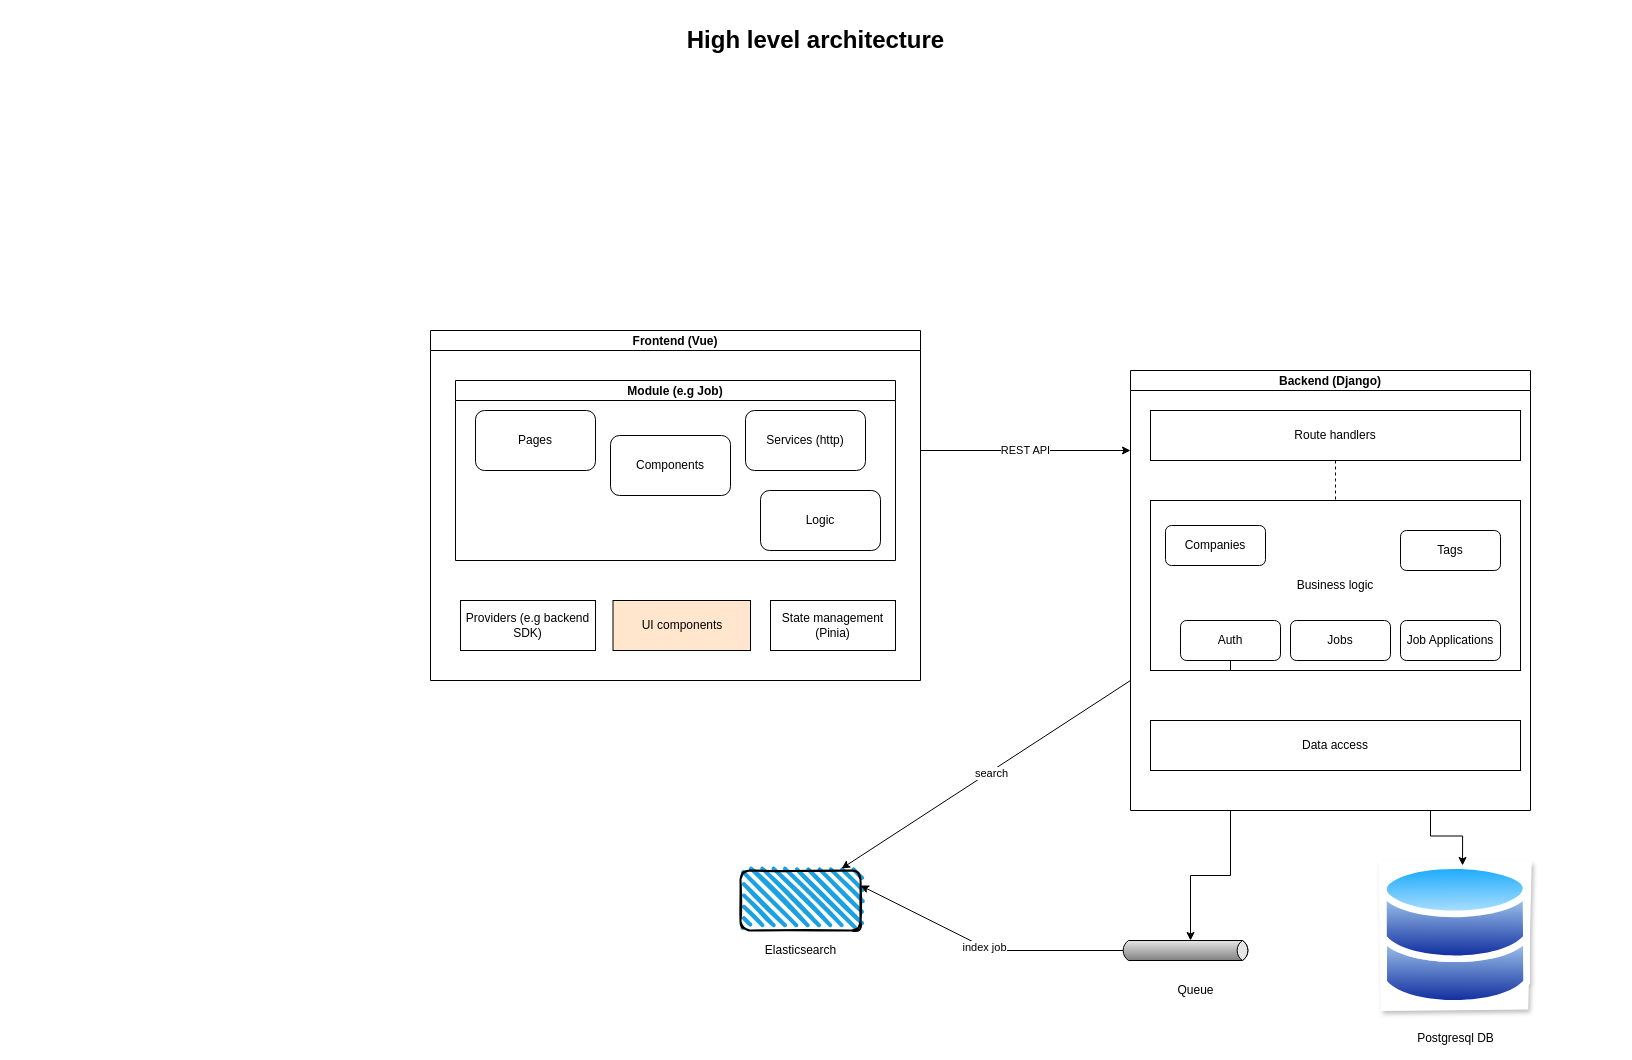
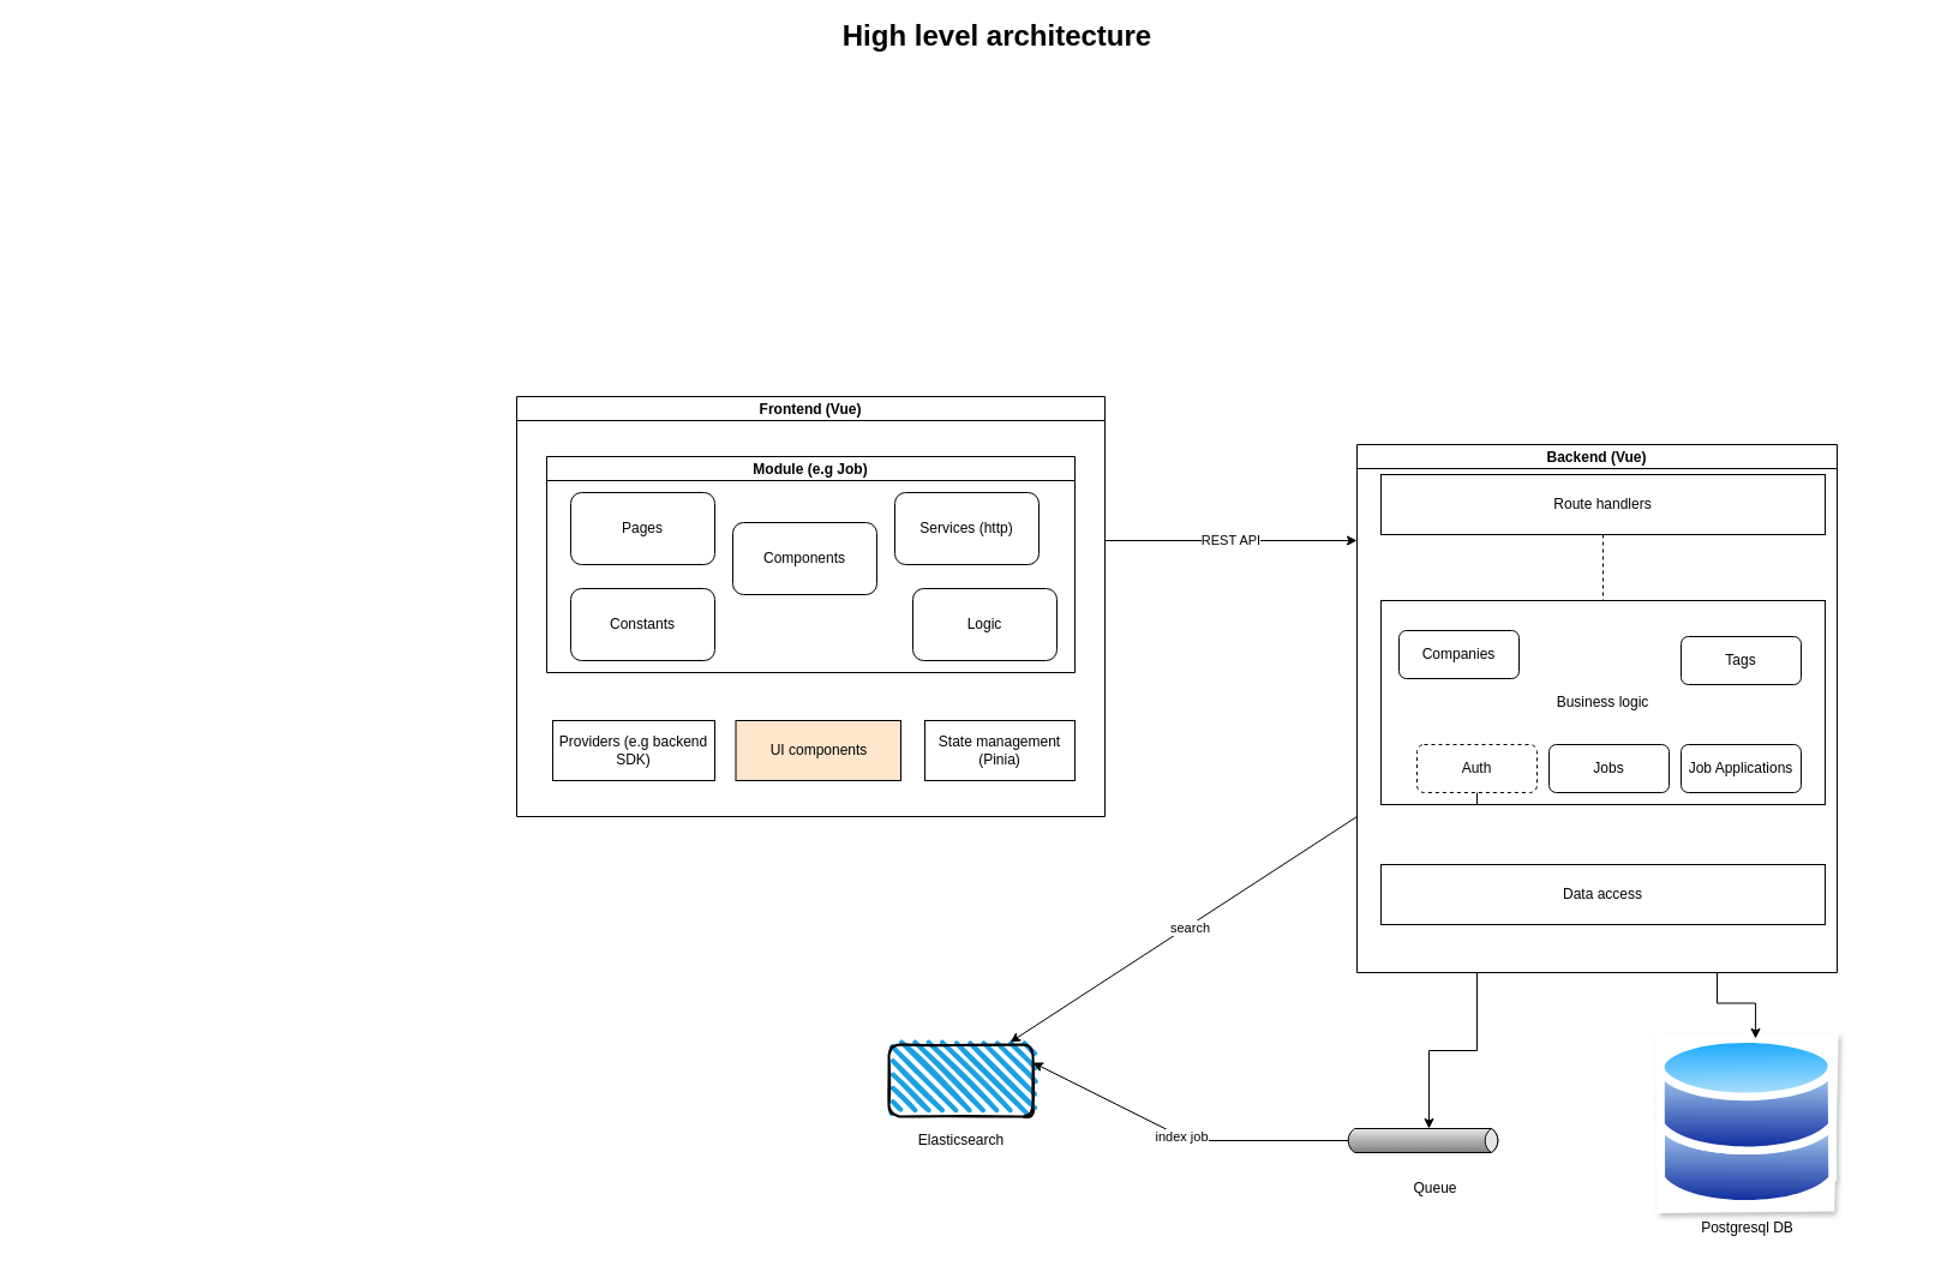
- <mxCell id="2" value="High level architecture" style="text;strokeColor=none;fillColor=none;html=1;fontSize=24;fontStyle=1;verticalAlign=middle;align=center;" parent="1" vertex="1"><mxGeometry x="20" y="20" width="1590" height="40" as="geometry" /></mxCell>
+ <mxCell id="2" value="High level architecture" style="text;strokeColor=none;fillColor=none;html=1;fontSize=24;fontStyle=1;verticalAlign=middle;align=center;" parent="1" vertex="1"><mxGeometry x="35" y="10" width="1590" height="40" as="geometry" /></mxCell>
- <mxCell id="4" value="Backend (Django)" style="swimlane;startSize=20;horizontal=1;containerType=tree;" parent="1" vertex="1"><mxGeometry x="1130" y="370" width="400" height="440" as="geometry" /></mxCell>
+ <mxCell id="4" value="Backend (Vue)" style="swimlane;startSize=20;horizontal=1;containerType=tree;" parent="1" vertex="1"><mxGeometry x="1130" y="370" width="400" height="440" as="geometry" /></mxCell>
- <mxCell id="5" value="Route handlers" style="whiteSpace=wrap;html=1;treeFolding=1;treeMoving=1;newEdgeStyle={&quot;edgeStyle&quot;:&quot;elbowEdgeStyle&quot;,&quot;startArrow&quot;:&quot;none&quot;,&quot;endArrow&quot;:&quot;none&quot;};" parent="4" vertex="1"><mxGeometry x="20" y="40" width="370" height="50" as="geometry" /></mxCell>
+ <mxCell id="5" value="Route handlers" style="whiteSpace=wrap;html=1;treeFolding=1;treeMoving=1;newEdgeStyle={&quot;edgeStyle&quot;:&quot;elbowEdgeStyle&quot;,&quot;startArrow&quot;:&quot;none&quot;,&quot;endArrow&quot;:&quot;none&quot;};" parent="4" vertex="1"><mxGeometry x="20" y="25" width="370" height="50" as="geometry" /></mxCell>
+ <mxCell id="32" value="Constants" style="rounded=1;whiteSpace=wrap;html=1;" parent="28" vertex="1"><mxGeometry x="20" y="110" width="120" height="60" as="geometry" /></mxCell>
- <mxCell id="10" value="Auth" style="rounded=1;whiteSpace=wrap;html=1;" parent="4" vertex="1"><mxGeometry x="50" y="250" width="100" height="40" as="geometry" /></mxCell>
+ <mxCell id="10" value="Auth" style="rounded=1;whiteSpace=wrap;html=1;dashed=1;" parent="4" vertex="1"><mxGeometry x="50" y="250" width="100" height="40" as="geometry" /></mxCell>
- <mxCell id="16" value="Postgresql DB" style="text;html=1;align=center;verticalAlign=middle;resizable=0;points=[];autosize=1;strokeColor=none;fillColor=none;" parent="1" vertex="1"><mxGeometry x="1405" y="1023" width="100" height="30" as="geometry" /></mxCell>
+ <mxCell id="16" value="Postgresql DB" style="text;html=1;align=center;verticalAlign=middle;resizable=0;points=[];autosize=1;strokeColor=none;fillColor=none;" parent="1" vertex="1"><mxGeometry x="1405" y="1008" width="100" height="30" as="geometry" /></mxCell>
